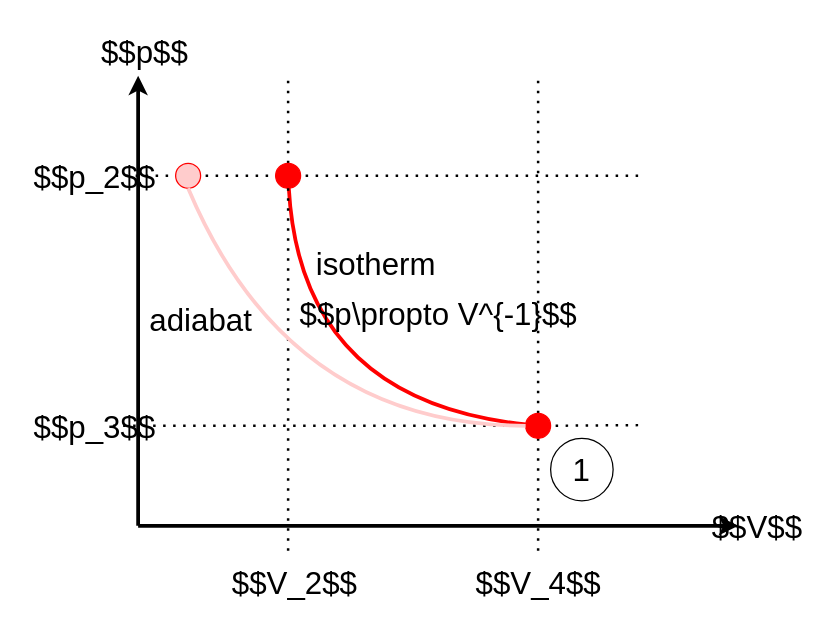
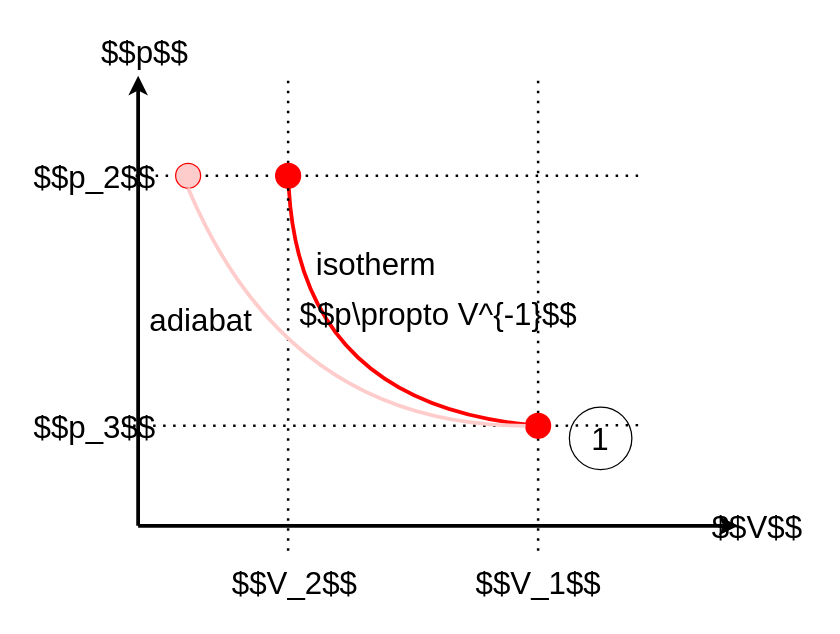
- <mxCell id="9" value="1" style="ellipse;whiteSpace=wrap;html=1;aspect=fixed;fontSize=25;strokeColor=#000000;fillColor=none;" parent="1" vertex="1"><mxGeometry x="440" y="350" width="50" height="50" as="geometry" /></mxCell>
+ <mxCell id="9" value="1" style="ellipse;whiteSpace=wrap;html=1;aspect=fixed;fontSize=25;strokeColor=#000000;fillColor=none;" parent="1" vertex="1"><mxGeometry x="455" y="325" width="50" height="50" as="geometry" /></mxCell>
- <mxCell id="12" value="$$V_4$$" style="text;html=1;resizable=0;autosize=1;align=center;verticalAlign=middle;points=[];fillColor=none;strokeColor=none;rounded=0;fontSize=25;" vertex="1" parent="1"><mxGeometry x="370" y="445" width="120" height="40" as="geometry" /></mxCell>
+ <mxCell id="12" value="$$V_1$$" style="text;html=1;resizable=0;autosize=1;align=center;verticalAlign=middle;points=[];fillColor=none;strokeColor=none;rounded=0;fontSize=25;" vertex="1" parent="1"><mxGeometry x="370" y="445" width="120" height="40" as="geometry" /></mxCell>
